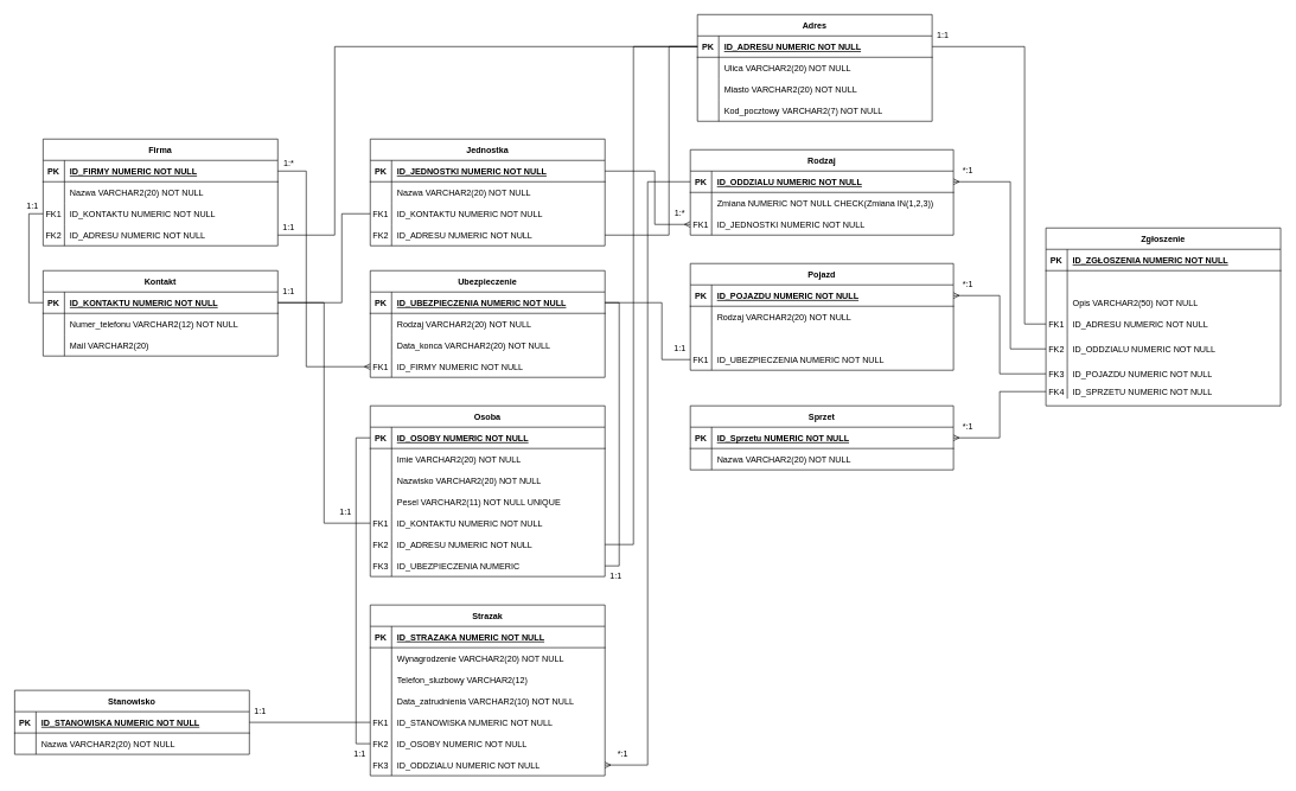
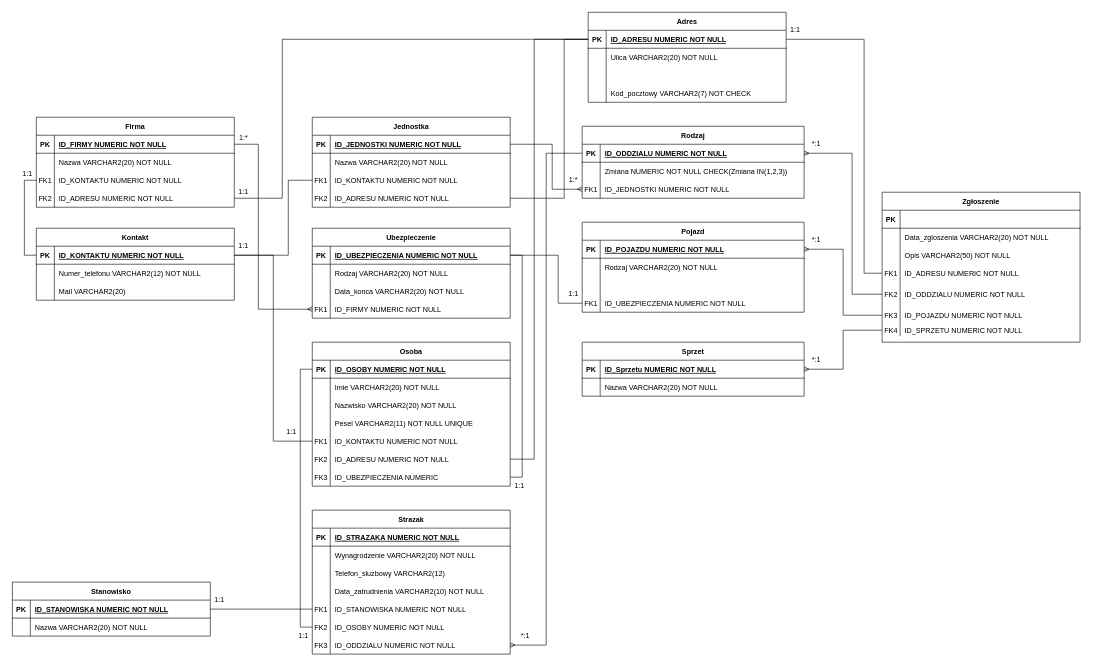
- <mxCell id="33" value="Miasto VARCHAR2(20) NOT NULL" style="shape=partialRectangle;overflow=hidden;connectable=0;fillColor=none;top=0;left=0;bottom=0;right=0;align=left;spacingLeft=6;" parent="31" vertex="1"><mxGeometry x="30" width="300" height="30" as="geometry"><mxRectangle width="300" height="30" as="alternateBounds" /></mxGeometry></mxCell>
- <mxCell id="36" value="Kod_pocztowy VARCHAR2(7) NOT NULL" style="shape=partialRectangle;overflow=hidden;connectable=0;fillColor=none;top=0;left=0;bottom=0;right=0;align=left;spacingLeft=6;" parent="34" vertex="1"><mxGeometry x="30" width="300" height="30" as="geometry"><mxRectangle width="300" height="30" as="alternateBounds" /></mxGeometry></mxCell>
+ <mxCell id="36" value="Kod_pocztowy VARCHAR2(7) NOT CHECK" style="shape=partialRectangle;overflow=hidden;connectable=0;fillColor=none;top=0;left=0;bottom=0;right=0;align=left;spacingLeft=6;" parent="34" vertex="1"><mxGeometry x="30" width="300" height="30" as="geometry"><mxRectangle width="300" height="30" as="alternateBounds" /></mxGeometry></mxCell>
- <mxCell id="5" value="ID_ZGŁOSZENIA NUMERIC NOT NULL" style="shape=partialRectangle;overflow=hidden;connectable=0;fillColor=none;top=0;left=0;bottom=0;right=0;align=left;spacingLeft=6;fontStyle=5;" parent="3" vertex="1"><mxGeometry x="30" width="300" height="30" as="geometry"><mxRectangle width="300" height="30" as="alternateBounds" /></mxGeometry></mxCell>
+ <mxCell id="8" value="Data_zgloszenia VARCHAR2(20) NOT NULL" style="shape=partialRectangle;overflow=hidden;connectable=0;fillColor=none;top=0;left=0;bottom=0;right=0;align=left;spacingLeft=6;" parent="6" vertex="1"><mxGeometry x="30" width="300" height="30" as="geometry"><mxRectangle width="300" height="30" as="alternateBounds" /></mxGeometry></mxCell>
